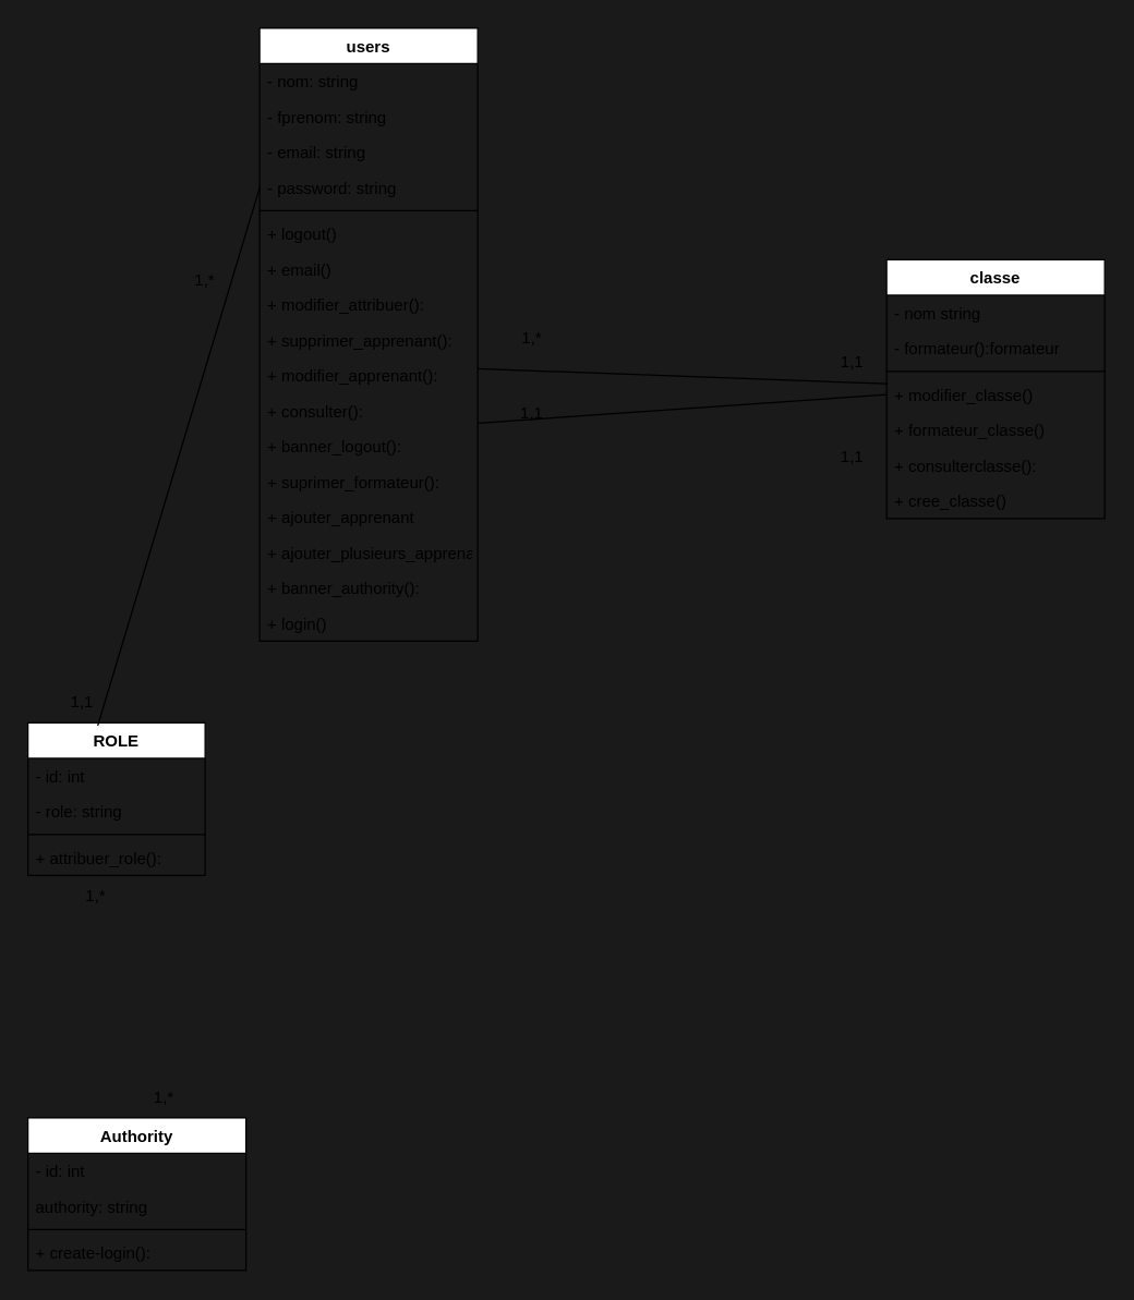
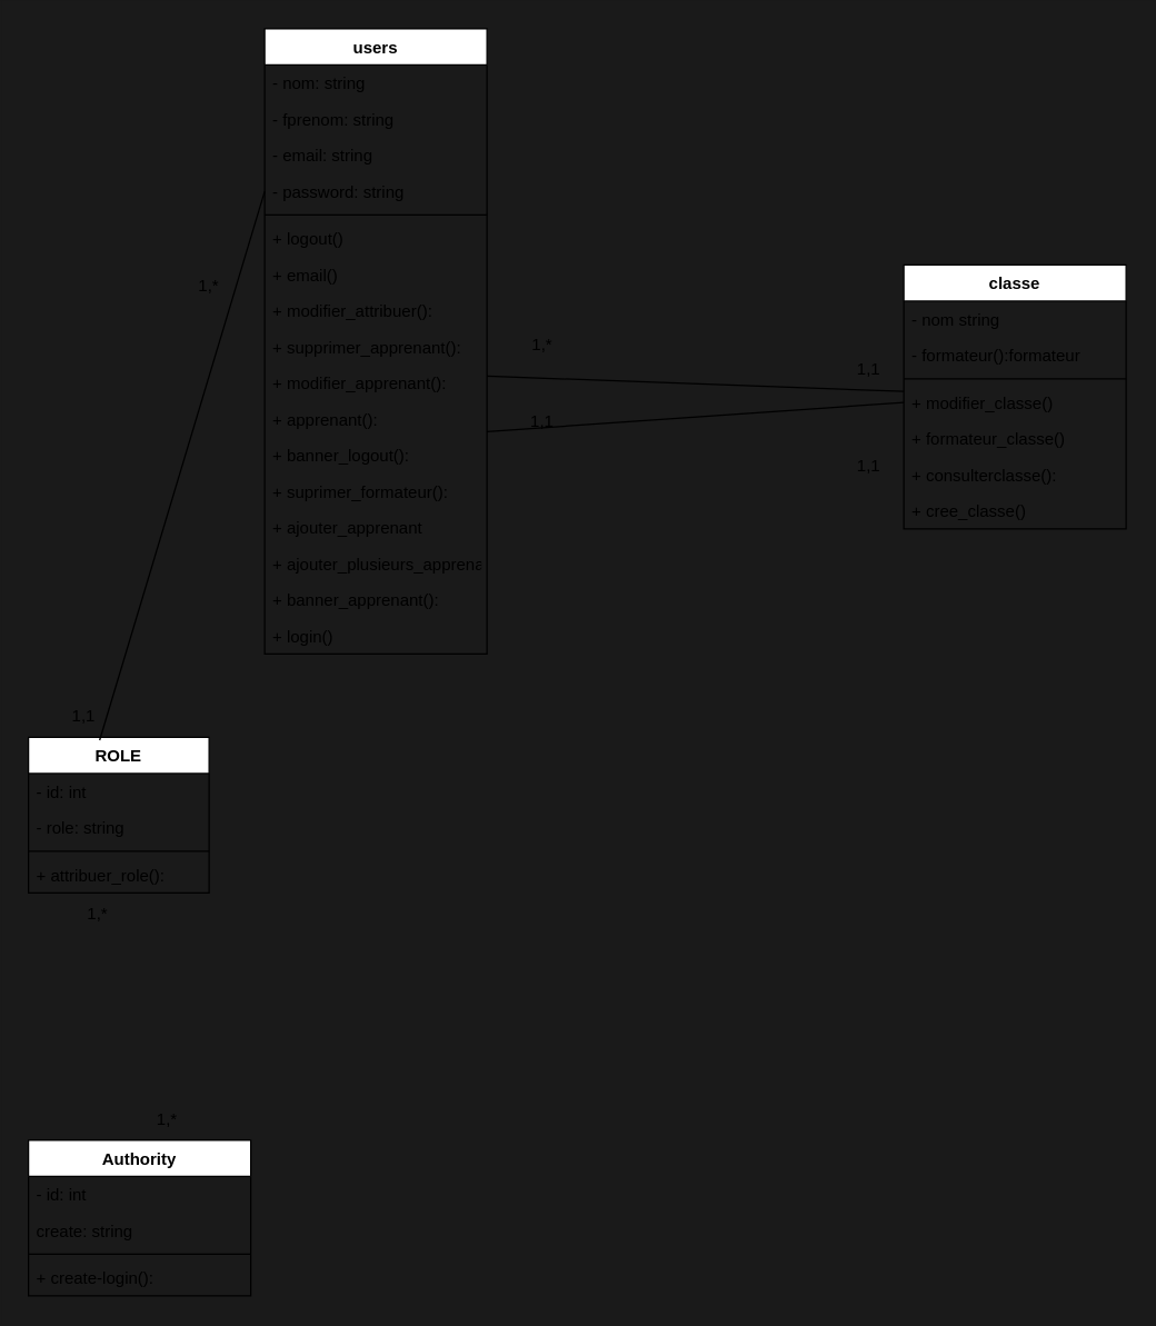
- <mxCell id="13" value="+ consulter(): " style="text;strokeColor=none;fillColor=none;align=left;verticalAlign=top;spacingLeft=4;spacingRight=4;overflow=hidden;rotatable=0;points=[[0,0.5],[1,0.5]];portConstraint=eastwest;" parent="2" vertex="1"><mxGeometry y="268" width="160" height="26" as="geometry" /></mxCell>
+ <mxCell id="13" value="+ apprenant(): " style="text;strokeColor=none;fillColor=none;align=left;verticalAlign=top;spacingLeft=4;spacingRight=4;overflow=hidden;rotatable=0;points=[[0,0.5],[1,0.5]];portConstraint=eastwest;" parent="2" vertex="1"><mxGeometry y="268" width="160" height="26" as="geometry" /></mxCell>
- <mxCell id="18" value="+ banner_authority(): " style="text;strokeColor=none;fillColor=none;align=left;verticalAlign=top;spacingLeft=4;spacingRight=4;overflow=hidden;rotatable=0;points=[[0,0.5],[1,0.5]];portConstraint=eastwest;" parent="2" vertex="1"><mxGeometry y="398" width="160" height="26" as="geometry" /></mxCell>
+ <mxCell id="18" value="+ banner_apprenant(): " style="text;strokeColor=none;fillColor=none;align=left;verticalAlign=top;spacingLeft=4;spacingRight=4;overflow=hidden;rotatable=0;points=[[0,0.5],[1,0.5]];portConstraint=eastwest;" parent="2" vertex="1"><mxGeometry y="398" width="160" height="26" as="geometry" /></mxCell>
- <mxCell id="30" value="authority: string" style="text;strokeColor=none;fillColor=none;align=left;verticalAlign=top;spacingLeft=4;spacingRight=4;overflow=hidden;rotatable=0;points=[[0,0.5],[1,0.5]];portConstraint=eastwest;" parent="28" vertex="1"><mxGeometry y="52" width="160" height="26" as="geometry" /></mxCell>
+ <mxCell id="30" value="create: string" style="text;strokeColor=none;fillColor=none;align=left;verticalAlign=top;spacingLeft=4;spacingRight=4;overflow=hidden;rotatable=0;points=[[0,0.5],[1,0.5]];portConstraint=eastwest;" parent="28" vertex="1"><mxGeometry y="52" width="160" height="26" as="geometry" /></mxCell>
